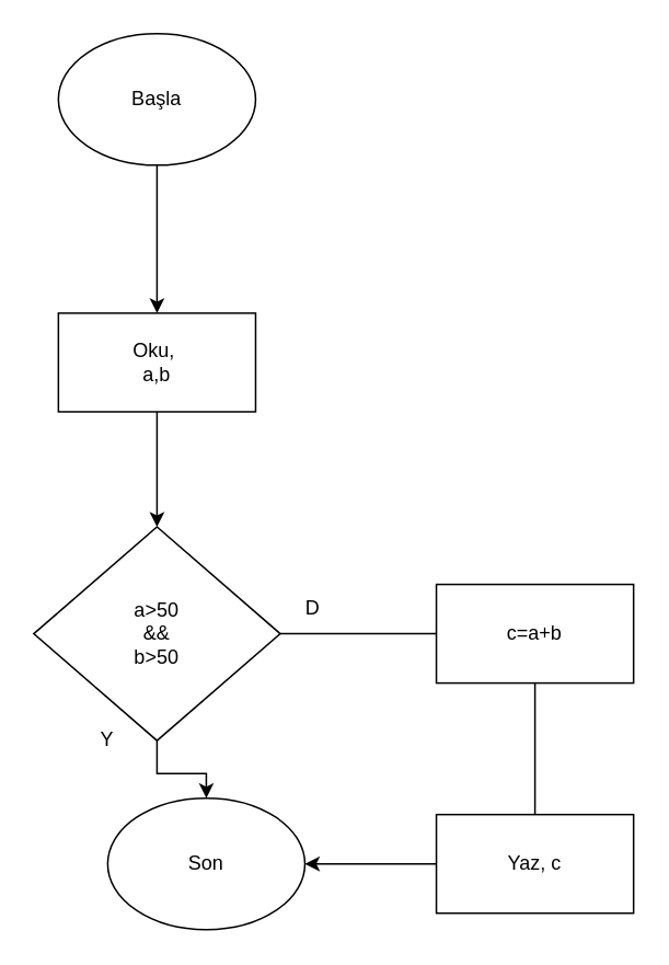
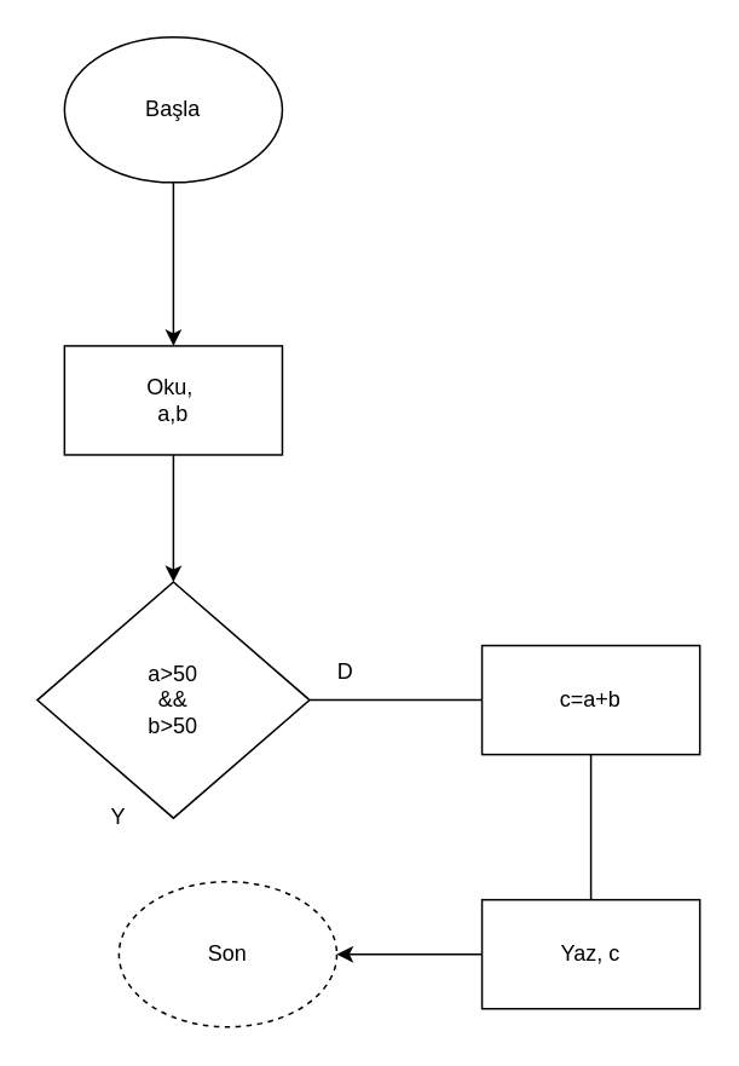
- <mxCell id="7" value="" style="edgeStyle=orthogonalEdgeStyle;rounded=0;orthogonalLoop=1;jettySize=auto;html=1;" edge="1" parent="1" source="8" target="13"><mxGeometry relative="1" as="geometry" /></mxCell>
- <mxCell id="13" value="Son" style="ellipse;whiteSpace=wrap;html=1;" vertex="1" parent="1"><mxGeometry x="65" y="485" width="120" height="80" as="geometry" /></mxCell>
+ <mxCell id="13" value="Son" style="ellipse;whiteSpace=wrap;html=1;dashed=1;" vertex="1" parent="1"><mxGeometry x="65" y="485" width="120" height="80" as="geometry" /></mxCell>
